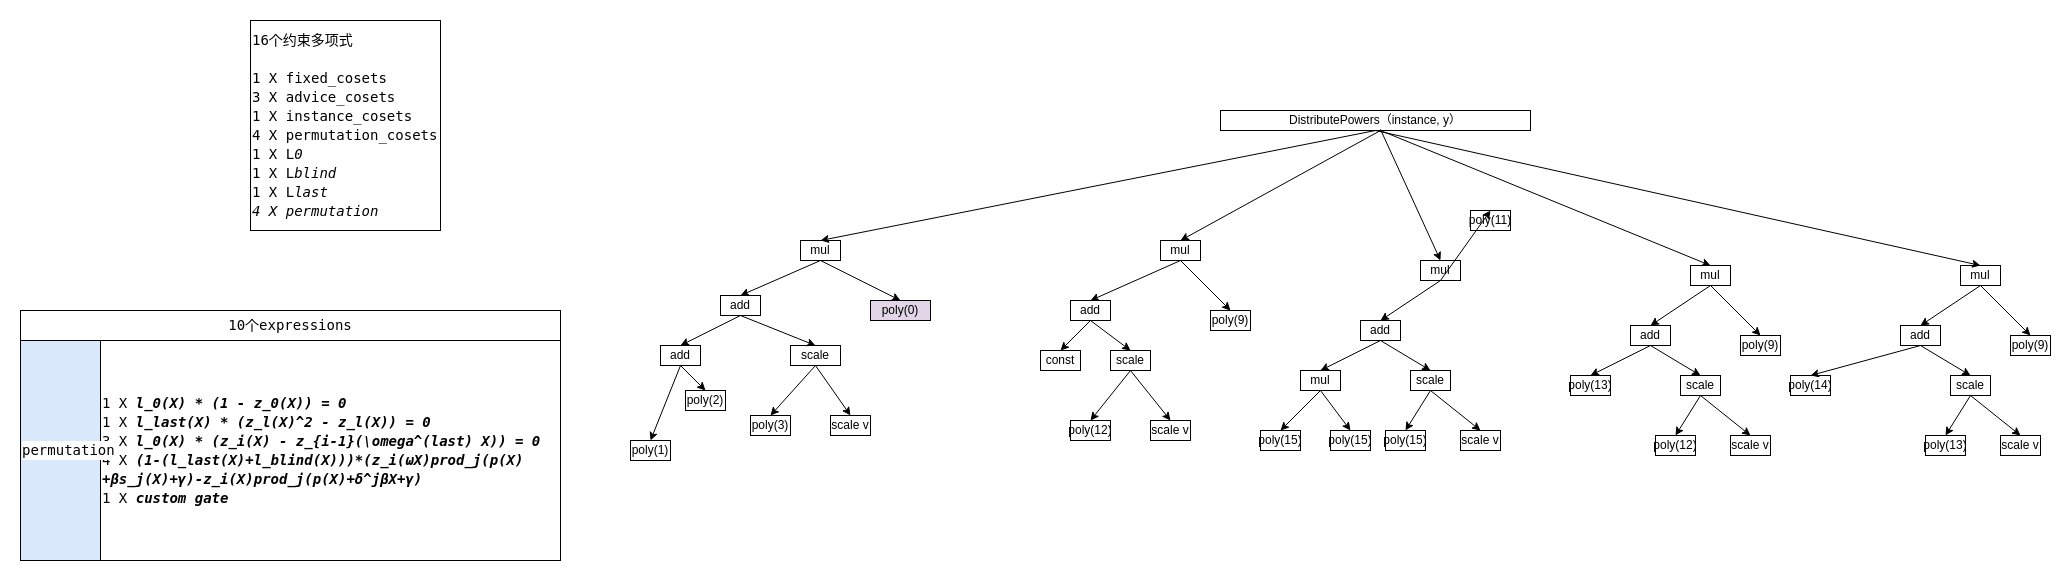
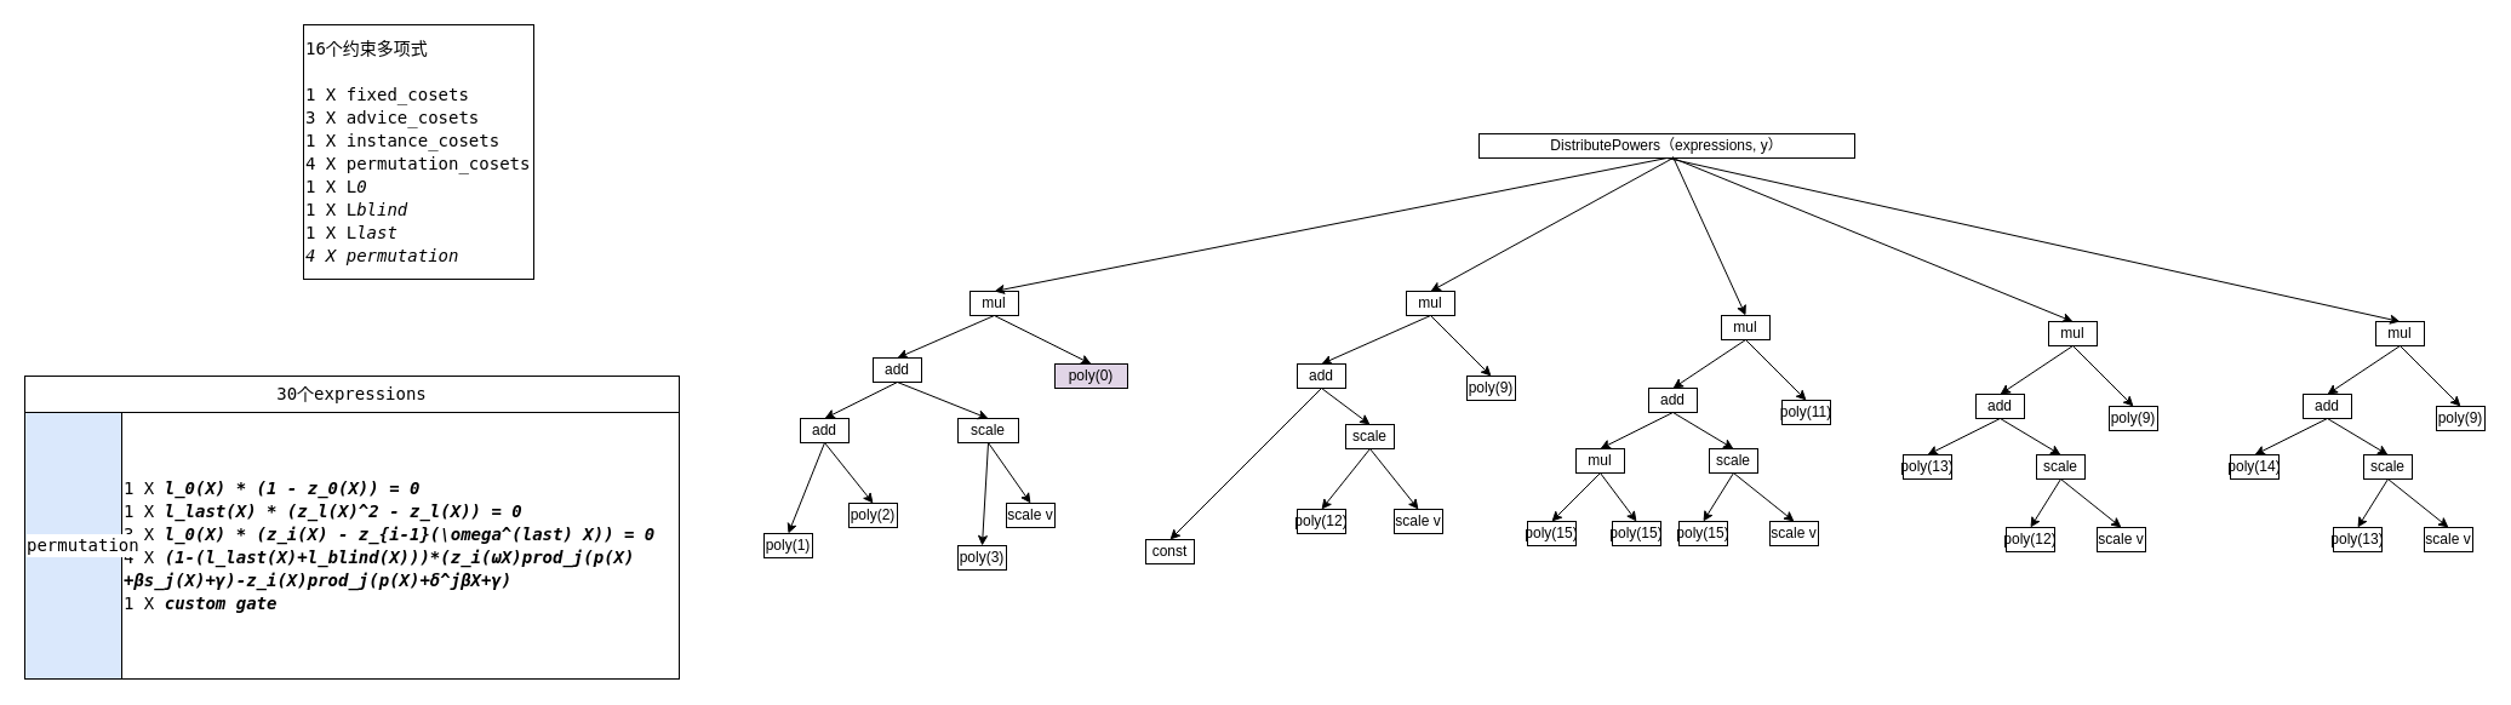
- <mxCell id="2" value="DistributePowers（instance, y）" style="rounded=0;whiteSpace=wrap;html=1;" vertex="1" parent="1"><mxGeometry x="1220" y="110" width="310" height="20" as="geometry" /></mxCell>
+ <mxCell id="2" value="DistributePowers（expressions, y）" style="rounded=0;whiteSpace=wrap;html=1;" vertex="1" parent="1"><mxGeometry x="1220" y="110" width="310" height="20" as="geometry" /></mxCell>
- <mxCell id="46" value="poly(11)" style="rounded=0;whiteSpace=wrap;html=1;" vertex="1" parent="1"><mxGeometry x="1470" y="210" width="40" height="20" as="geometry" /></mxCell>
+ <mxCell id="46" value="poly(11)" style="rounded=0;whiteSpace=wrap;html=1;" vertex="1" parent="1"><mxGeometry x="1470" y="330" width="40" height="20" as="geometry" /></mxCell>
- <mxCell id="82" value="&lt;div style=&quot;background-color: rgb(255, 255, 255); font-family: &amp;quot;Droid Sans Mono&amp;quot;, &amp;quot;monospace&amp;quot;, monospace; font-size: 14px; line-height: 19px;&quot;&gt;&lt;div style=&quot;line-height: 19px;&quot;&gt;10个expressions&lt;/div&gt;&lt;/div&gt;" style="rounded=0;whiteSpace=wrap;html=1;align=center;" vertex="1" parent="1"><mxGeometry x="20" y="310" width="540" height="30" as="geometry" /></mxCell>
+ <mxCell id="82" value="&lt;div style=&quot;background-color: rgb(255, 255, 255); font-family: &amp;quot;Droid Sans Mono&amp;quot;, &amp;quot;monospace&amp;quot;, monospace; font-size: 14px; line-height: 19px;&quot;&gt;&lt;div style=&quot;line-height: 19px;&quot;&gt;30个expressions&lt;/div&gt;&lt;/div&gt;" style="rounded=0;whiteSpace=wrap;html=1;align=center;" vertex="1" parent="1"><mxGeometry x="20" y="310" width="540" height="30" as="geometry" /></mxCell>
- <mxCell id="24" value="const" style="rounded=0;whiteSpace=wrap;html=1;" vertex="1" parent="1"><mxGeometry x="1040" y="350" width="40" height="20" as="geometry" /></mxCell>
+ <mxCell id="24" value="const" style="rounded=0;whiteSpace=wrap;html=1;" vertex="1" parent="1"><mxGeometry x="945" y="445" width="40" height="20" as="geometry" /></mxCell>
- <mxCell id="69" value="poly(14)" style="rounded=0;whiteSpace=wrap;html=1;" vertex="1" parent="1"><mxGeometry x="1790" y="375" width="40" height="20" as="geometry" /></mxCell>
+ <mxCell id="69" value="poly(14)" style="rounded=0;whiteSpace=wrap;html=1;" vertex="1" parent="1"><mxGeometry x="1840" y="375" width="40" height="20" as="geometry" /></mxCell>
- <mxCell id="12" value="poly(2)" style="rounded=0;whiteSpace=wrap;html=1;" vertex="1" parent="1"><mxGeometry x="685" y="390" width="40" height="20" as="geometry" /></mxCell>
+ <mxCell id="12" value="poly(2)" style="rounded=0;whiteSpace=wrap;html=1;" vertex="1" parent="1"><mxGeometry x="700" y="415" width="40" height="20" as="geometry" /></mxCell>
- <mxCell id="16" value="poly(3)" style="rounded=0;whiteSpace=wrap;html=1;" vertex="1" parent="1"><mxGeometry x="750" y="415" width="40" height="20" as="geometry" /></mxCell>
+ <mxCell id="16" value="poly(3)" style="rounded=0;whiteSpace=wrap;html=1;" vertex="1" parent="1"><mxGeometry x="790" y="450" width="40" height="20" as="geometry" /></mxCell>
